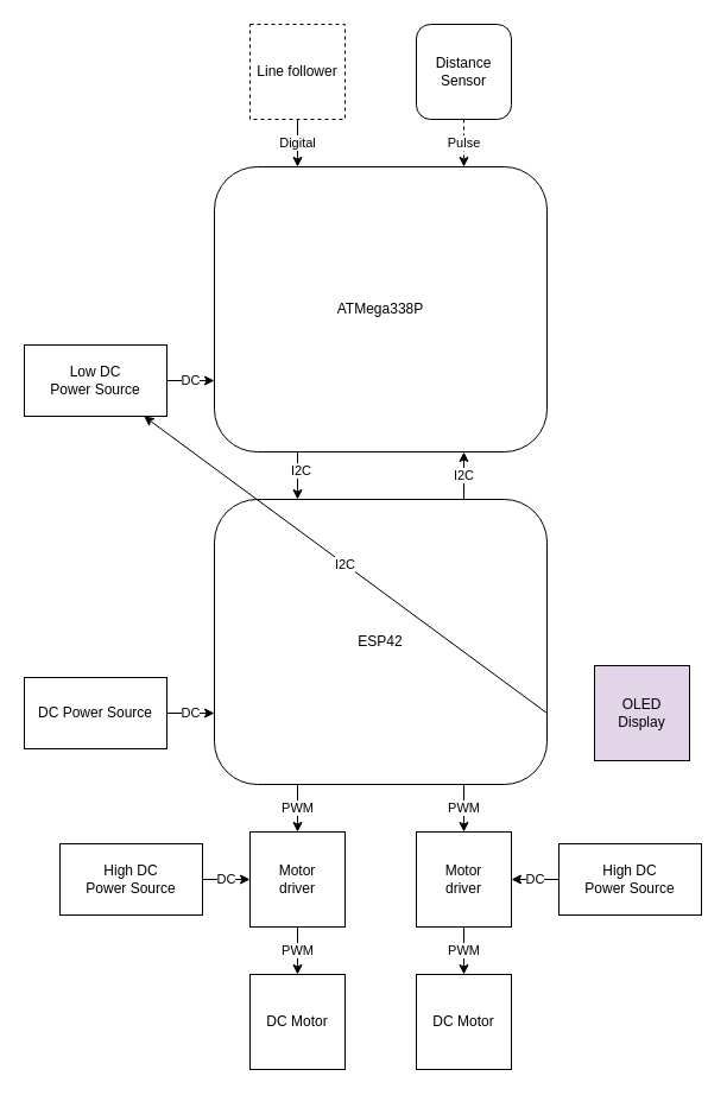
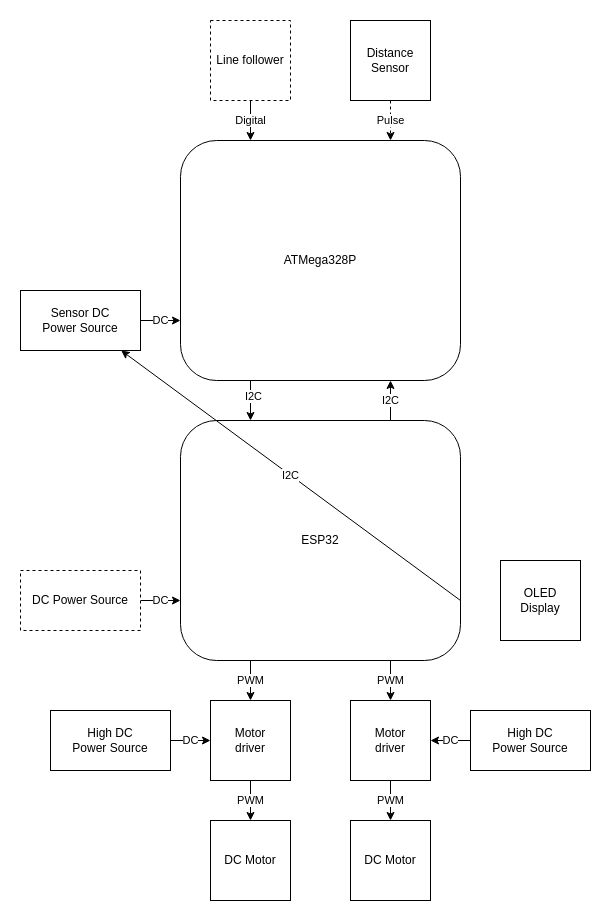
- <mxCell id="20" value="Distance&lt;br&gt;Sensor" style="whiteSpace=wrap;html=1;aspect=fixed;rounded=1;" vertex="1" parent="1"><mxGeometry x="350" y="20" width="80" height="80" as="geometry" /></mxCell>
+ <mxCell id="20" value="Distance&lt;br&gt;Sensor" style="whiteSpace=wrap;html=1;aspect=fixed;" vertex="1" parent="1"><mxGeometry x="350" y="20" width="80" height="80" as="geometry" /></mxCell>
- <mxCell id="18" value="ATMega338P" style="rounded=1;whiteSpace=wrap;html=1;" vertex="1" parent="1"><mxGeometry x="180" y="140" width="280" height="240" as="geometry" /></mxCell>
+ <mxCell id="18" value="ATMega328P" style="rounded=1;whiteSpace=wrap;html=1;" vertex="1" parent="1"><mxGeometry x="180" y="140" width="280" height="240" as="geometry" /></mxCell>
- <mxCell id="24" value="Low DC &lt;br&gt;Power Source" style="rounded=0;whiteSpace=wrap;html=1;" vertex="1" parent="1"><mxGeometry x="20" y="290" width="120" height="60" as="geometry" /></mxCell>
+ <mxCell id="24" value="Sensor DC &lt;br&gt;Power Source" style="rounded=0;whiteSpace=wrap;html=1;" vertex="1" parent="1"><mxGeometry x="20" y="290" width="120" height="60" as="geometry" /></mxCell>
- <mxCell id="3" value="ESP42" style="rounded=1;whiteSpace=wrap;html=1;" vertex="1" parent="1"><mxGeometry x="180" y="420" width="280" height="240" as="geometry" /></mxCell>
+ <mxCell id="3" value="ESP32" style="rounded=1;whiteSpace=wrap;html=1;" vertex="1" parent="1"><mxGeometry x="180" y="420" width="280" height="240" as="geometry" /></mxCell>
- <mxCell id="22" value="DC Power Source" style="rounded=0;whiteSpace=wrap;html=1;" vertex="1" parent="1"><mxGeometry x="20" y="570" width="120" height="60" as="geometry" /></mxCell>
+ <mxCell id="22" value="DC Power Source" style="rounded=0;whiteSpace=wrap;html=1;dashed=1;" vertex="1" parent="1"><mxGeometry x="20" y="570" width="120" height="60" as="geometry" /></mxCell>
- <mxCell id="14" value="OLED&lt;br&gt;Display" style="whiteSpace=wrap;html=1;aspect=fixed;fillColor=#e1d5e7;" vertex="1" parent="1"><mxGeometry x="500" y="560" width="80" height="80" as="geometry" /></mxCell>
+ <mxCell id="14" value="OLED&lt;br&gt;Display" style="whiteSpace=wrap;html=1;aspect=fixed;" vertex="1" parent="1"><mxGeometry x="500" y="560" width="80" height="80" as="geometry" /></mxCell>
